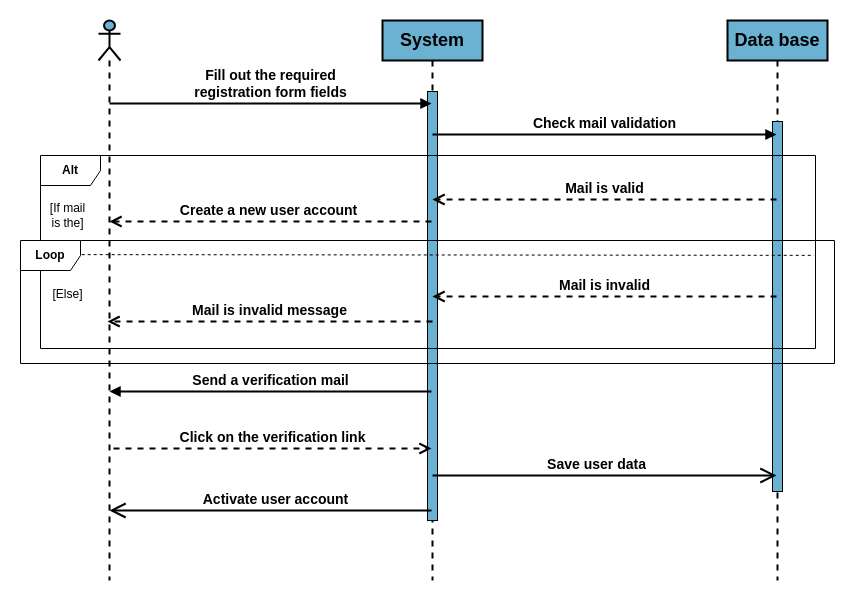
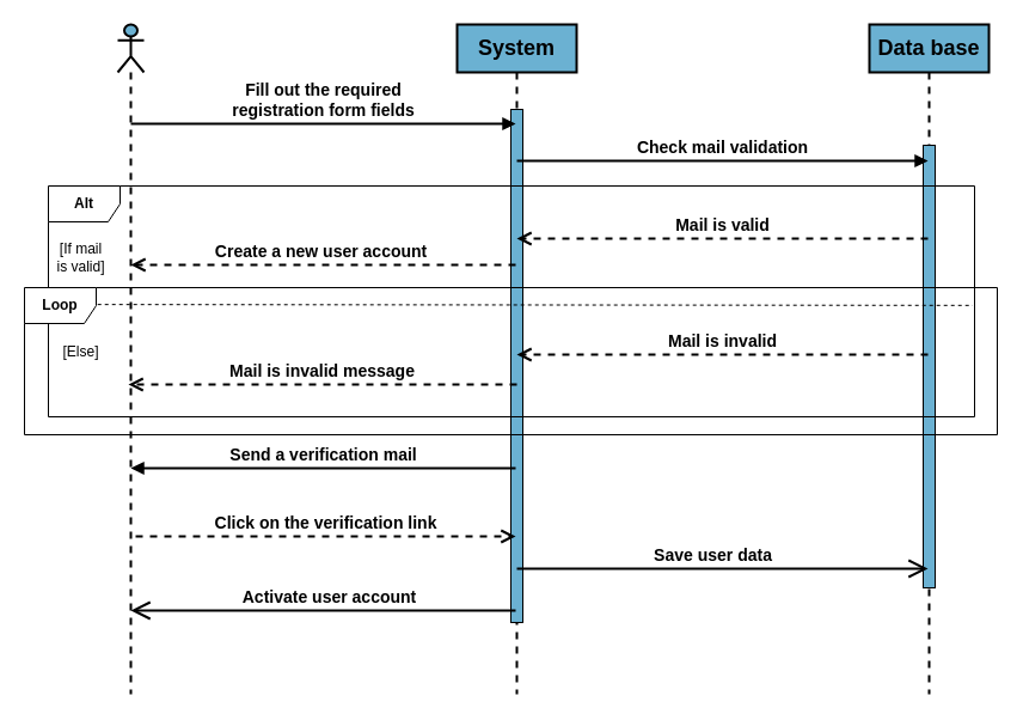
- <mxCell id="11" value="[If mail&lt;br&gt;is the]" style="text;html=1;align=center;verticalAlign=middle;resizable=0;points=[];autosize=1;strokeColor=none;fillColor=none;" parent="1" vertex="1"><mxGeometry x="38" y="194" width="58" height="41" as="geometry" /></mxCell>
+ <mxCell id="11" value="[If mail&lt;br&gt;is valid]" style="text;html=1;align=center;verticalAlign=middle;resizable=0;points=[];autosize=1;strokeColor=none;fillColor=none;" parent="1" vertex="1"><mxGeometry x="38" y="194" width="58" height="41" as="geometry" /></mxCell>
